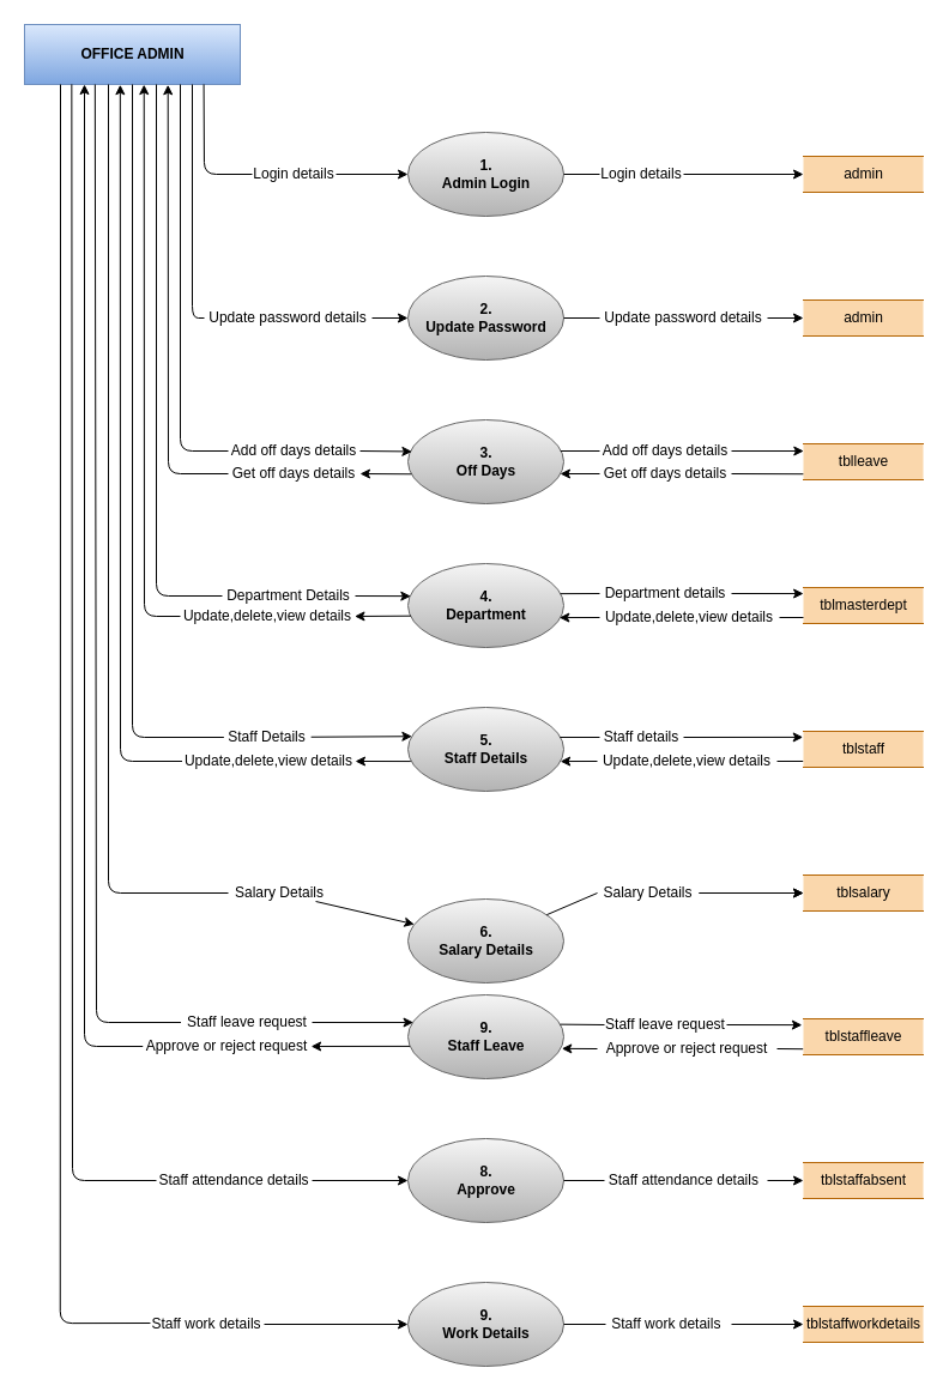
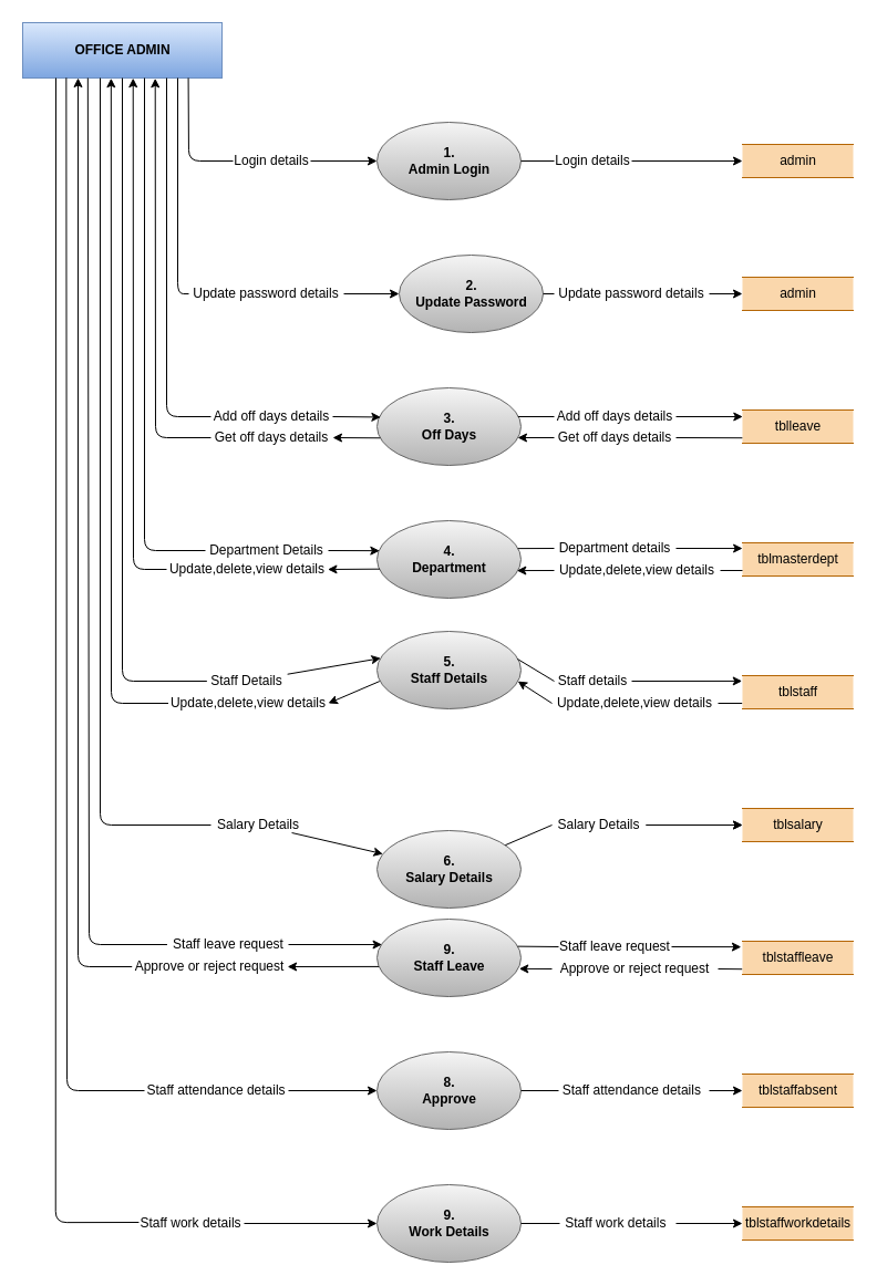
- <mxCell id="6" value="&lt;b&gt;2.&lt;br&gt;Update Password&lt;br&gt;&lt;/b&gt;" style="shape=ellipse;html=1;dashed=0;whitespace=wrap;perimeter=ellipsePerimeter;fontSize=12;fillColor=#f5f5f5;gradientColor=#b3b3b3;strokeColor=#666666;fontColor=#000000;" parent="1" vertex="1"><mxGeometry x="340" y="230" width="130" height="70" as="geometry" /></mxCell>
+ <mxCell id="6" value="&lt;b&gt;2.&lt;br&gt;Update Password&lt;br&gt;&lt;/b&gt;" style="shape=ellipse;html=1;dashed=0;whitespace=wrap;perimeter=ellipsePerimeter;fontSize=12;fillColor=#f5f5f5;gradientColor=#b3b3b3;strokeColor=#666666;fontColor=#000000;" parent="1" vertex="1"><mxGeometry x="360" y="230" width="130" height="70" as="geometry" /></mxCell>
- <mxCell id="12" value="&lt;b&gt;5.&lt;br&gt;Staff Details&lt;br&gt;&lt;/b&gt;" style="shape=ellipse;html=1;dashed=0;whitespace=wrap;perimeter=ellipsePerimeter;fontSize=12;fillColor=#f5f5f5;gradientColor=#b3b3b3;strokeColor=#666666;fontColor=#000000;" parent="1" vertex="1"><mxGeometry x="340" y="590" width="130" height="70" as="geometry" /></mxCell>
+ <mxCell id="12" value="&lt;b&gt;5.&lt;br&gt;Staff Details&lt;br&gt;&lt;/b&gt;" style="shape=ellipse;html=1;dashed=0;whitespace=wrap;perimeter=ellipsePerimeter;fontSize=12;fillColor=#f5f5f5;gradientColor=#b3b3b3;strokeColor=#666666;fontColor=#000000;" parent="1" vertex="1"><mxGeometry x="340" y="570" width="130" height="70" as="geometry" /></mxCell>
